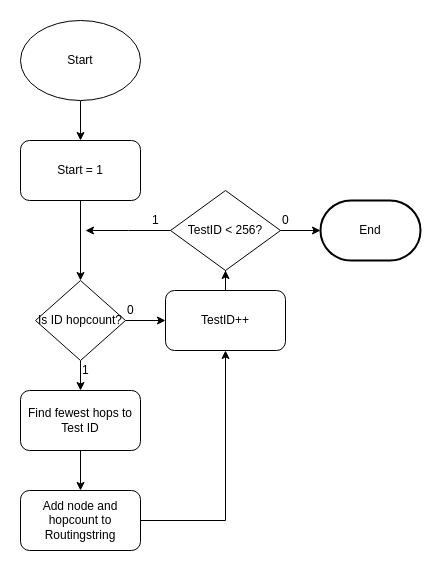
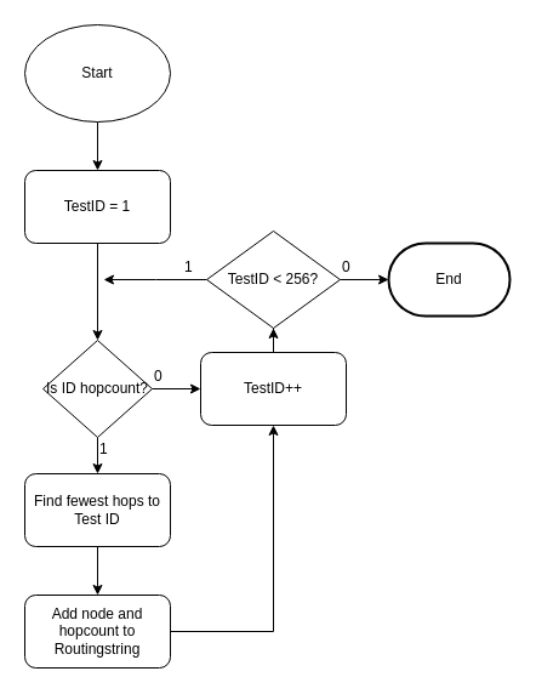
- <mxCell id="5" value="Start = 1" style="rounded=1;whiteSpace=wrap;html=1;" vertex="1" parent="1"><mxGeometry x="20" y="140" width="120" height="60" as="geometry" /></mxCell>
+ <mxCell id="5" value="TestID = 1" style="rounded=1;whiteSpace=wrap;html=1;" vertex="1" parent="1"><mxGeometry x="20" y="140" width="120" height="60" as="geometry" /></mxCell>
